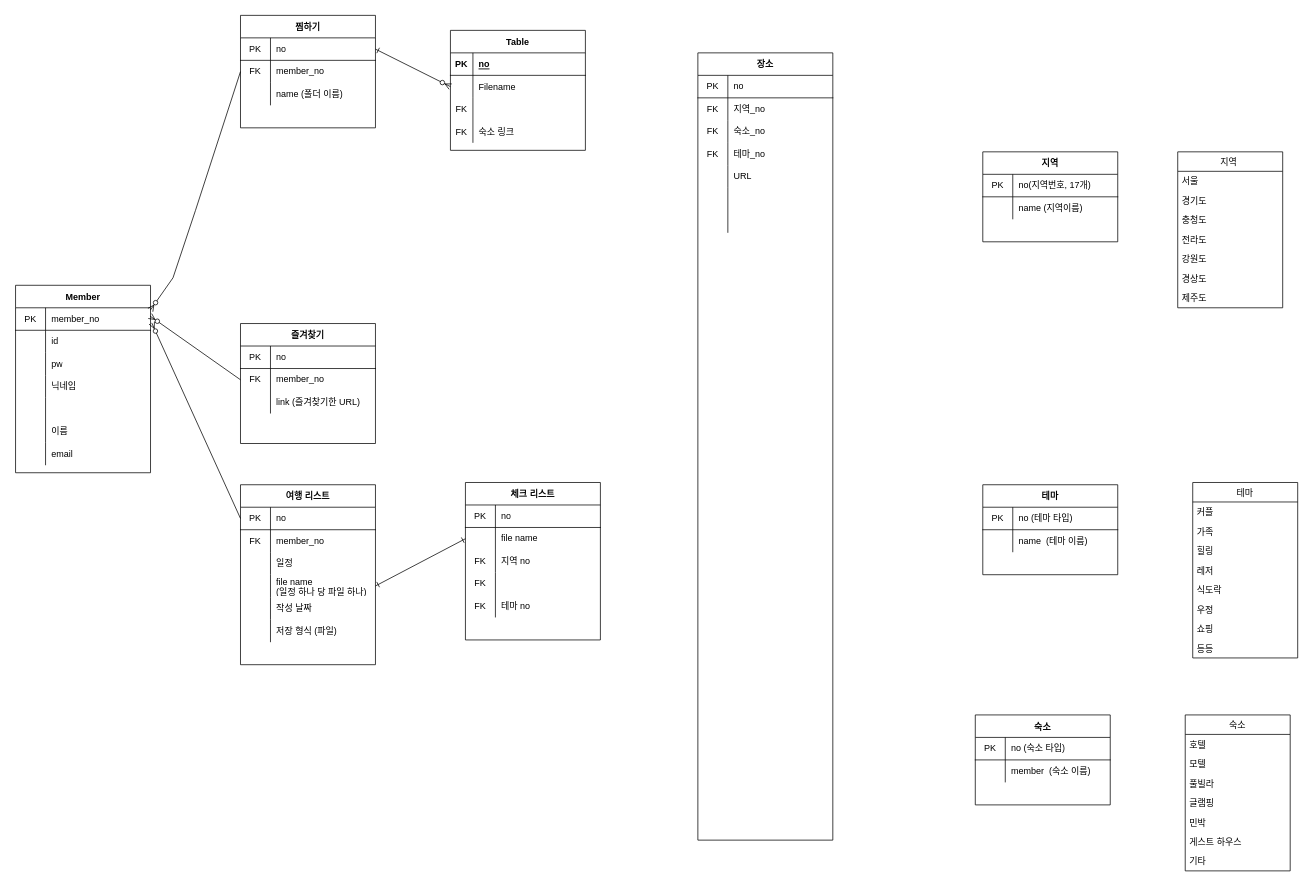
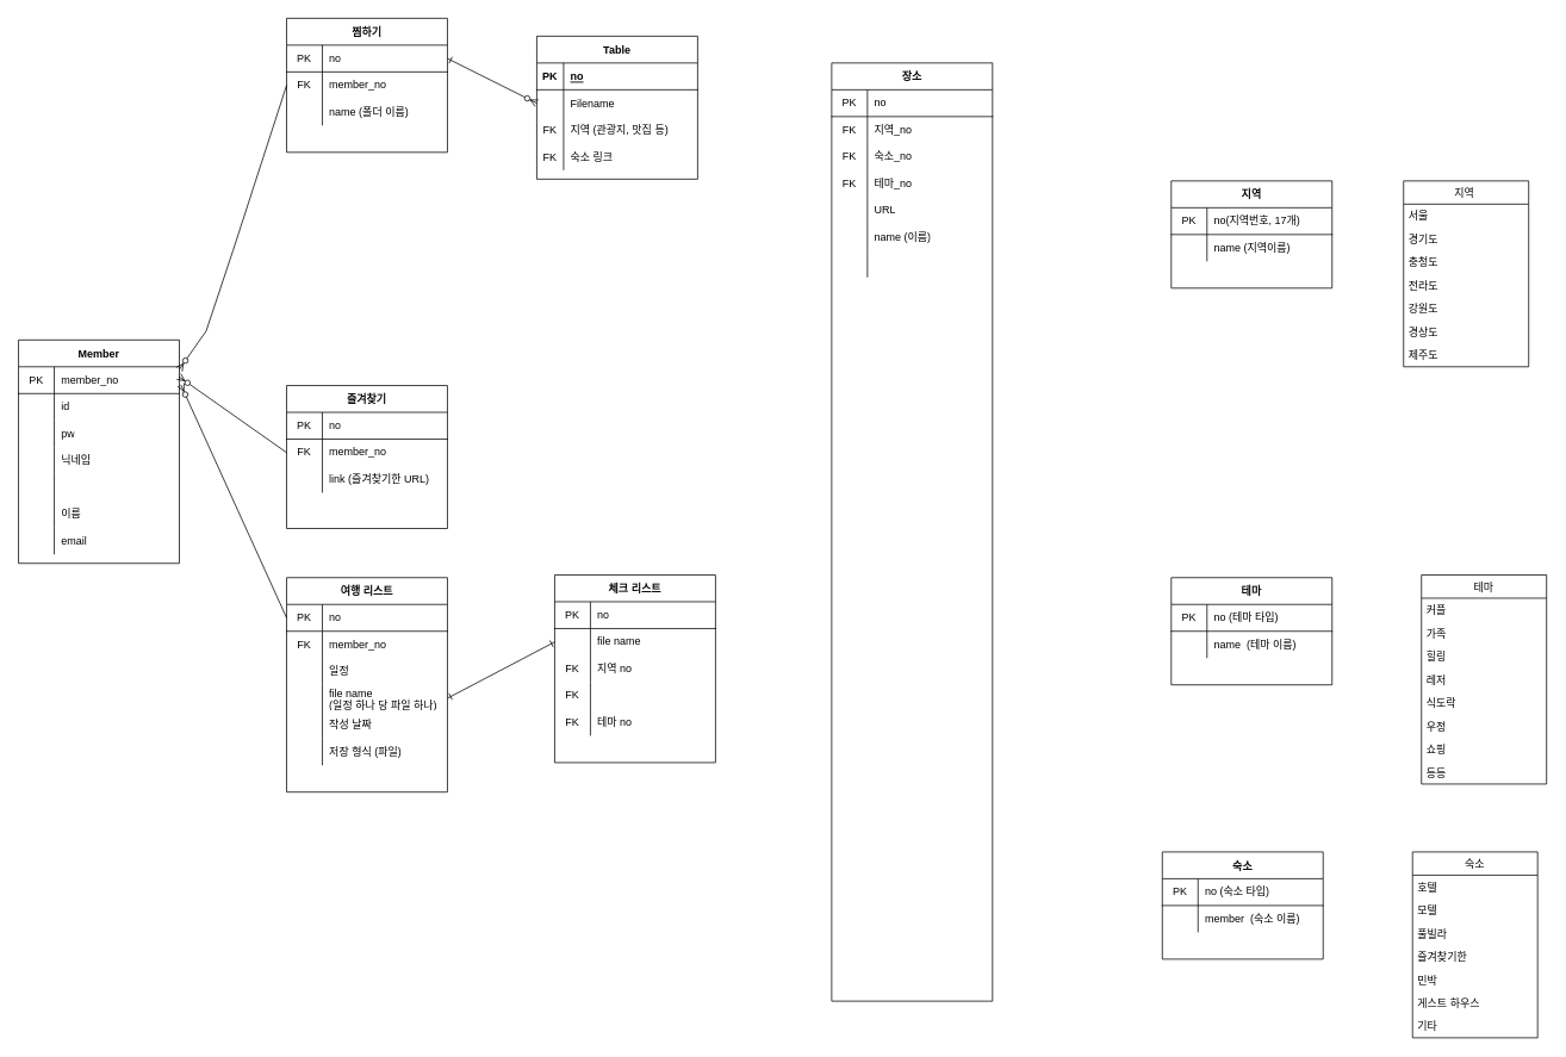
+ <mxCell id="129" value="지역 (관광지, 맛집 등)" style="shape=partialRectangle;connectable=0;fillColor=none;top=0;left=0;bottom=0;right=0;align=left;spacingLeft=6;overflow=hidden;" parent="127" vertex="1"><mxGeometry x="30" width="150" height="30" as="geometry" /></mxCell>
+ <mxCell id="152" value="name (이름)" style="shape=partialRectangle;html=1;whiteSpace=wrap;connectable=0;fillColor=none;top=0;left=0;bottom=0;right=0;align=left;spacingLeft=6;overflow=hidden;" vertex="1" parent="150"><mxGeometry x="40" width="140" height="30" as="geometry" /></mxCell>
- <mxCell id="23" value="글램핑" style="text;strokeColor=none;fillColor=none;align=left;verticalAlign=top;spacingLeft=4;spacingRight=4;overflow=hidden;rotatable=0;points=[[0,0.5],[1,0.5]];portConstraint=eastwest;" parent="19" vertex="1"><mxGeometry y="104" width="140" height="26" as="geometry" /></mxCell>
+ <mxCell id="23" value="즐겨찾기한" style="text;strokeColor=none;fillColor=none;align=left;verticalAlign=top;spacingLeft=4;spacingRight=4;overflow=hidden;rotatable=0;points=[[0,0.5],[1,0.5]];portConstraint=eastwest;" parent="19" vertex="1"><mxGeometry y="104" width="140" height="26" as="geometry" /></mxCell>
